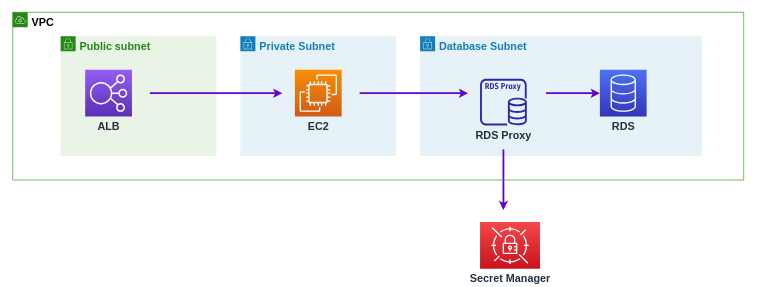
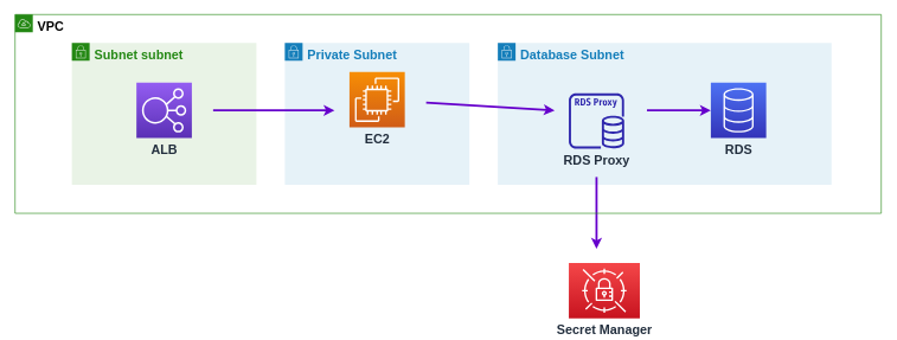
- <mxCell id="11" value="Public subnet" style="points=[[0,0],[0.25,0],[0.5,0],[0.75,0],[1,0],[1,0.25],[1,0.5],[1,0.75],[1,1],[0.75,1],[0.5,1],[0.25,1],[0,1],[0,0.75],[0,0.5],[0,0.25]];outlineConnect=0;gradientColor=none;html=1;whiteSpace=wrap;fontSize=18;fontStyle=1;container=1;pointerEvents=0;collapsible=0;recursiveResize=0;shape=mxgraph.aws4.group;grIcon=mxgraph.aws4.group_security_group;grStroke=0;strokeColor=#248814;fillColor=#E9F3E6;verticalAlign=top;align=left;spacingLeft=30;fontColor=#248814;dashed=0;" vertex="1" parent="1"><mxGeometry x="100" y="60" width="260" height="200" as="geometry" /></mxCell>
+ <mxCell id="11" value="Subnet subnet" style="points=[[0,0],[0.25,0],[0.5,0],[0.75,0],[1,0],[1,0.25],[1,0.5],[1,0.75],[1,1],[0.75,1],[0.5,1],[0.25,1],[0,1],[0,0.75],[0,0.5],[0,0.25]];outlineConnect=0;gradientColor=none;html=1;whiteSpace=wrap;fontSize=18;fontStyle=1;container=1;pointerEvents=0;collapsible=0;recursiveResize=0;shape=mxgraph.aws4.group;grIcon=mxgraph.aws4.group_security_group;grStroke=0;strokeColor=#248814;fillColor=#E9F3E6;verticalAlign=top;align=left;spacingLeft=30;fontColor=#248814;dashed=0;" vertex="1" parent="1"><mxGeometry x="100" y="60" width="260" height="200" as="geometry" /></mxCell>
- <mxCell id="12" value="ALB" style="sketch=0;points=[[0,0,0],[0.25,0,0],[0.5,0,0],[0.75,0,0],[1,0,0],[0,1,0],[0.25,1,0],[0.5,1,0],[0.75,1,0],[1,1,0],[0,0.25,0],[0,0.5,0],[0,0.75,0],[1,0.25,0],[1,0.5,0],[1,0.75,0]];outlineConnect=0;fontColor=#232F3E;gradientColor=#945DF2;gradientDirection=north;fillColor=#5A30B5;strokeColor=#ffffff;dashed=0;verticalLabelPosition=bottom;verticalAlign=top;align=center;html=1;fontSize=18;fontStyle=1;aspect=fixed;shape=mxgraph.aws4.resourceIcon;resIcon=mxgraph.aws4.elastic_load_balancing;" vertex="1" parent="11"><mxGeometry x="41" y="56" width="78" height="78" as="geometry" /></mxCell>
+ <mxCell id="12" value="ALB" style="sketch=0;points=[[0,0,0],[0.25,0,0],[0.5,0,0],[0.75,0,0],[1,0,0],[0,1,0],[0.25,1,0],[0.5,1,0],[0.75,1,0],[1,1,0],[0,0.25,0],[0,0.5,0],[0,0.75,0],[1,0.25,0],[1,0.5,0],[1,0.75,0]];outlineConnect=0;fontColor=#232F3E;gradientColor=#945DF2;gradientDirection=north;fillColor=#5A30B5;strokeColor=#ffffff;dashed=0;verticalLabelPosition=bottom;verticalAlign=top;align=center;html=1;fontSize=18;fontStyle=1;aspect=fixed;shape=mxgraph.aws4.resourceIcon;resIcon=mxgraph.aws4.elastic_load_balancing;" vertex="1" parent="11"><mxGeometry x="91" y="56" width="78" height="78" as="geometry" /></mxCell>
- <mxCell id="3" value="EC2" style="sketch=0;points=[[0,0,0],[0.25,0,0],[0.5,0,0],[0.75,0,0],[1,0,0],[0,1,0],[0.25,1,0],[0.5,1,0],[0.75,1,0],[1,1,0],[0,0.25,0],[0,0.5,0],[0,0.75,0],[1,0.25,0],[1,0.5,0],[1,0.75,0]];outlineConnect=0;fontColor=#232F3E;gradientColor=#F78E04;gradientDirection=north;fillColor=#D05C17;strokeColor=#ffffff;dashed=0;verticalLabelPosition=bottom;verticalAlign=top;align=center;html=1;fontSize=18;fontStyle=1;aspect=fixed;shape=mxgraph.aws4.resourceIcon;resIcon=mxgraph.aws4.ec2;" parent="2" vertex="1"><mxGeometry x="91" y="56" width="78" height="78" as="geometry" /></mxCell>
+ <mxCell id="3" value="EC2" style="sketch=0;points=[[0,0,0],[0.25,0,0],[0.5,0,0],[0.75,0,0],[1,0,0],[0,1,0],[0.25,1,0],[0.5,1,0],[0.75,1,0],[1,1,0],[0,0.25,0],[0,0.5,0],[0,0.75,0],[1,0.25,0],[1,0.5,0],[1,0.75,0]];outlineConnect=0;fontColor=#232F3E;gradientColor=#F78E04;gradientDirection=north;fillColor=#D05C17;strokeColor=#ffffff;dashed=0;verticalLabelPosition=bottom;verticalAlign=top;align=center;html=1;fontSize=18;fontStyle=1;aspect=fixed;shape=mxgraph.aws4.resourceIcon;resIcon=mxgraph.aws4.ec2;" parent="2" vertex="1"><mxGeometry x="91" y="41" width="78" height="78" as="geometry" /></mxCell>
